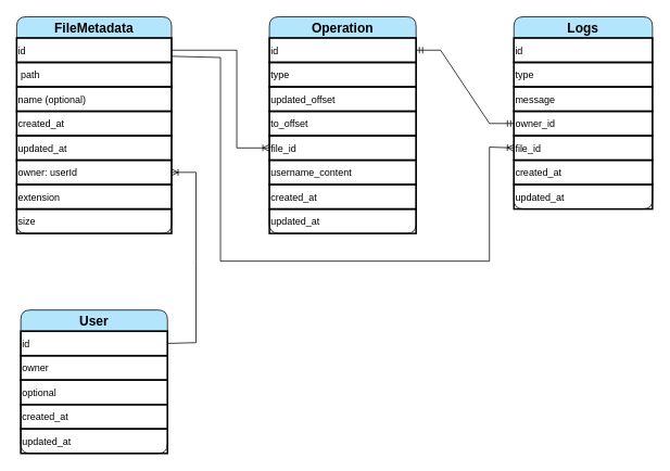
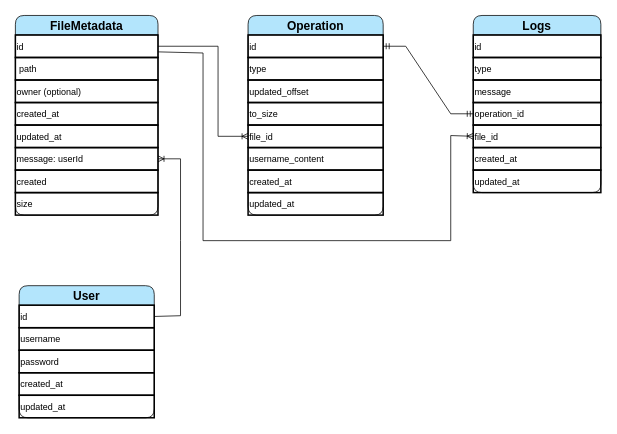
- <mxCell id="5" value="name (optional)" style="style=&quot;text;strokeColor=#000000;strokeWidth=2;fillColor=none;fontSize=12;align=left;leftPadding=10;&quot;" parent="2" vertex="1"><mxGeometry y="86" width="190" height="30" as="geometry" /></mxCell>
+ <mxCell id="5" value="owner (optional)" style="style=&quot;text;strokeColor=#000000;strokeWidth=2;fillColor=none;fontSize=12;align=left;leftPadding=10;&quot;" parent="2" vertex="1"><mxGeometry y="86" width="190" height="30" as="geometry" /></mxCell>
- <mxCell id="15" value="to_offset" style="style=&quot;text;strokeColor=#000000;strokeWidth=2;fillColor=none;fontSize=12;align=left;leftPadding=10;&quot;" vertex="1" parent="11"><mxGeometry y="116" width="180" height="30" as="geometry" /></mxCell>
+ <mxCell id="15" value="to_size" style="style=&quot;text;strokeColor=#000000;strokeWidth=2;fillColor=none;fontSize=12;align=left;leftPadding=10;&quot;" vertex="1" parent="11"><mxGeometry y="116" width="180" height="30" as="geometry" /></mxCell>
- <mxCell id="30" value="owner_id" style="style=&quot;text;strokeColor=#000000;strokeWidth=2;fillColor=none;fontSize=12;align=left;leftPadding=10;&quot;" vertex="1" parent="26"><mxGeometry y="116" width="170" height="30" as="geometry" /></mxCell>
+ <mxCell id="30" value="operation_id" style="style=&quot;text;strokeColor=#000000;strokeWidth=2;fillColor=none;fontSize=12;align=left;leftPadding=10;&quot;" vertex="1" parent="26"><mxGeometry y="116" width="170" height="30" as="geometry" /></mxCell>
- <mxCell id="8" value="owner: userId" style="style=&quot;text;strokeColor=#000000;strokeWidth=2;fillColor=none;fontSize=12;align=left;leftPadding=10;&quot;" vertex="1" parent="2"><mxGeometry y="176" width="190" height="30" as="geometry" /></mxCell>
+ <mxCell id="8" value="message: userId" style="style=&quot;text;strokeColor=#000000;strokeWidth=2;fillColor=none;fontSize=12;align=left;leftPadding=10;&quot;" vertex="1" parent="2"><mxGeometry y="176" width="190" height="30" as="geometry" /></mxCell>
- <mxCell id="9" value="extension" style="style=&quot;text;strokeColor=#000000;strokeWidth=2;fillColor=none;fontSize=12;align=left;leftPadding=10;&quot;" vertex="1" parent="2"><mxGeometry y="206" width="190" height="30" as="geometry" /></mxCell>
+ <mxCell id="9" value="created" style="style=&quot;text;strokeColor=#000000;strokeWidth=2;fillColor=none;fontSize=12;align=left;leftPadding=10;&quot;" vertex="1" parent="2"><mxGeometry y="206" width="190" height="30" as="geometry" /></mxCell>
- <mxCell id="22" value="owner" style="style=&quot;text;strokeColor=#000000;strokeWidth=2;fillColor=none;fontSize=12;align=left;leftPadding=10;&quot;" vertex="1" parent="20"><mxGeometry y="56" width="180" height="30" as="geometry" /></mxCell>
+ <mxCell id="22" value="username" style="style=&quot;text;strokeColor=#000000;strokeWidth=2;fillColor=none;fontSize=12;align=left;leftPadding=10;&quot;" vertex="1" parent="20"><mxGeometry y="56" width="180" height="30" as="geometry" /></mxCell>
- <mxCell id="23" value="optional" style="style=&quot;text;strokeColor=#000000;strokeWidth=2;fillColor=none;fontSize=12;align=left;leftPadding=10;&quot;" vertex="1" parent="20"><mxGeometry y="86" width="180" height="30" as="geometry" /></mxCell>
+ <mxCell id="23" value="password" style="style=&quot;text;strokeColor=#000000;strokeWidth=2;fillColor=none;fontSize=12;align=left;leftPadding=10;&quot;" vertex="1" parent="20"><mxGeometry y="86" width="180" height="30" as="geometry" /></mxCell>
